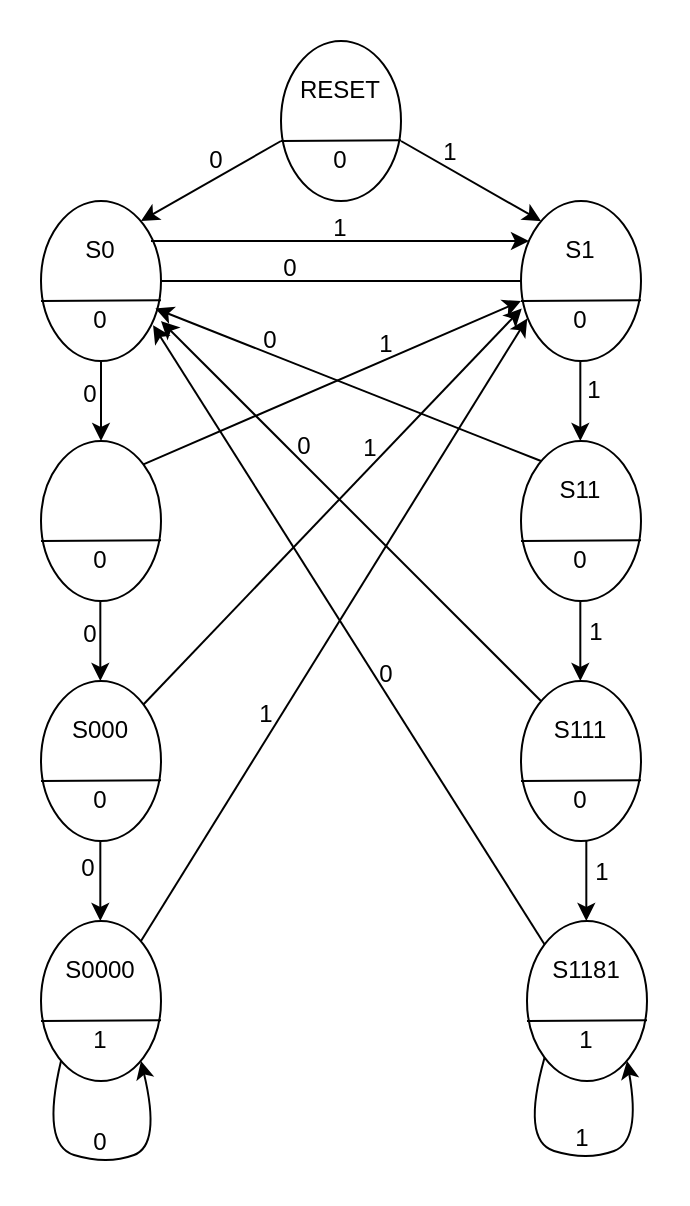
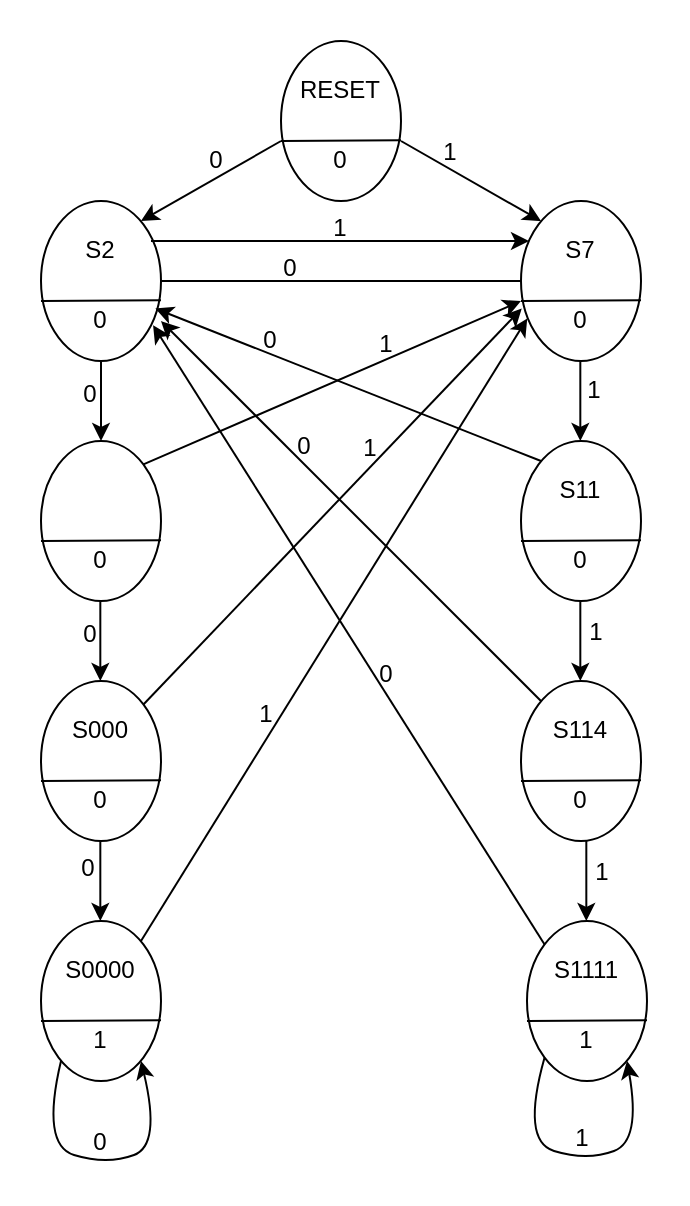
- <mxCell id="10" value="S0" style="text;html=1;strokeColor=none;fillColor=none;align=center;verticalAlign=middle;whiteSpace=wrap;rounded=0;" parent="7" vertex="1"><mxGeometry y="10" width="60" height="30" as="geometry" /></mxCell>
+ <mxCell id="10" value="S2" style="text;html=1;strokeColor=none;fillColor=none;align=center;verticalAlign=middle;whiteSpace=wrap;rounded=0;" parent="7" vertex="1"><mxGeometry y="10" width="60" height="30" as="geometry" /></mxCell>
- <mxCell id="15" value="S1" style="text;html=1;strokeColor=none;fillColor=none;align=center;verticalAlign=middle;whiteSpace=wrap;rounded=0;" parent="12" vertex="1"><mxGeometry y="10" width="60" height="30" as="geometry" /></mxCell>
+ <mxCell id="15" value="S7" style="text;html=1;strokeColor=none;fillColor=none;align=center;verticalAlign=middle;whiteSpace=wrap;rounded=0;" parent="12" vertex="1"><mxGeometry y="10" width="60" height="30" as="geometry" /></mxCell>
- <mxCell id="40" value="S111" style="text;html=1;strokeColor=none;fillColor=none;align=center;verticalAlign=middle;whiteSpace=wrap;rounded=0;" parent="37" vertex="1"><mxGeometry y="10" width="60" height="30" as="geometry" /></mxCell>
+ <mxCell id="40" value="S114" style="text;html=1;strokeColor=none;fillColor=none;align=center;verticalAlign=middle;whiteSpace=wrap;rounded=0;" parent="37" vertex="1"><mxGeometry y="10" width="60" height="30" as="geometry" /></mxCell>
- <mxCell id="45" value="S1181" style="text;html=1;strokeColor=none;fillColor=none;align=center;verticalAlign=middle;whiteSpace=wrap;rounded=0;" parent="42" vertex="1"><mxGeometry y="10" width="60" height="30" as="geometry" /></mxCell>
+ <mxCell id="45" value="S1111" style="text;html=1;strokeColor=none;fillColor=none;align=center;verticalAlign=middle;whiteSpace=wrap;rounded=0;" parent="42" vertex="1"><mxGeometry y="10" width="60" height="30" as="geometry" /></mxCell>
